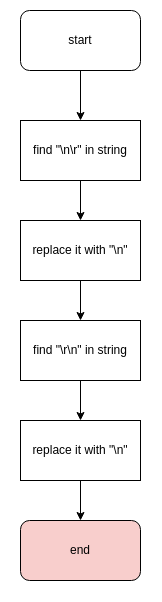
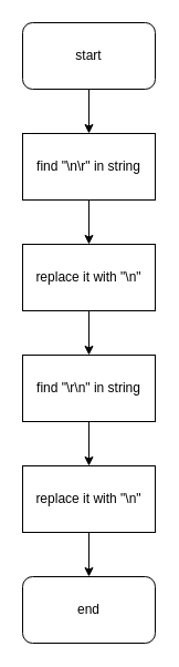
- <mxCell id="3" value="start" style="rounded=1;whiteSpace=wrap;html=1;" vertex="1" parent="1"><mxGeometry x="20" y="10" width="120" height="60" as="geometry" /></mxCell>
+ <mxCell id="3" value="start" style="rounded=1;whiteSpace=wrap;html=1;" vertex="1" parent="1"><mxGeometry x="20" y="20" width="120" height="60" as="geometry" /></mxCell>
- <mxCell id="12" value="end" style="rounded=1;whiteSpace=wrap;html=1;fillColor=#f8cecc;" vertex="1" parent="1"><mxGeometry x="20" y="520" width="120" height="60" as="geometry" /></mxCell>
+ <mxCell id="12" value="end" style="rounded=1;whiteSpace=wrap;html=1;" vertex="1" parent="1"><mxGeometry x="20" y="520" width="120" height="60" as="geometry" /></mxCell>
